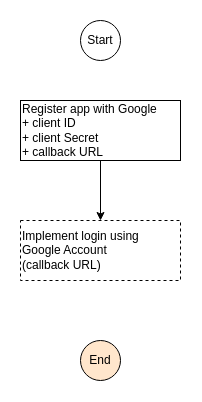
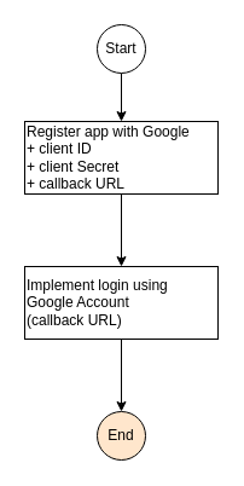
+ <mxCell id="4" style="edgeStyle=orthogonalEdgeStyle;rounded=0;orthogonalLoop=1;jettySize=auto;html=1;" edge="1" parent="1" source="5" target="3"><mxGeometry relative="1" as="geometry" /></mxCell>
- <mxCell id="7" value="Implement login using Google Account&lt;br&gt;(callback URL)" style="rounded=0;whiteSpace=wrap;html=1;align=left;dashed=1;" vertex="1" parent="1"><mxGeometry x="20" y="220" width="160" height="60" as="geometry" /></mxCell>
+ <mxCell id="7" value="Implement login using Google Account&lt;br&gt;(callback URL)" style="rounded=0;whiteSpace=wrap;html=1;align=left;" vertex="1" parent="1"><mxGeometry x="20" y="220" width="160" height="60" as="geometry" /></mxCell>
+ <mxCell id="6" style="edgeStyle=orthogonalEdgeStyle;rounded=0;orthogonalLoop=1;jettySize=auto;html=1;" edge="1" parent="1" source="7" target="8"><mxGeometry relative="1" as="geometry" /></mxCell>
